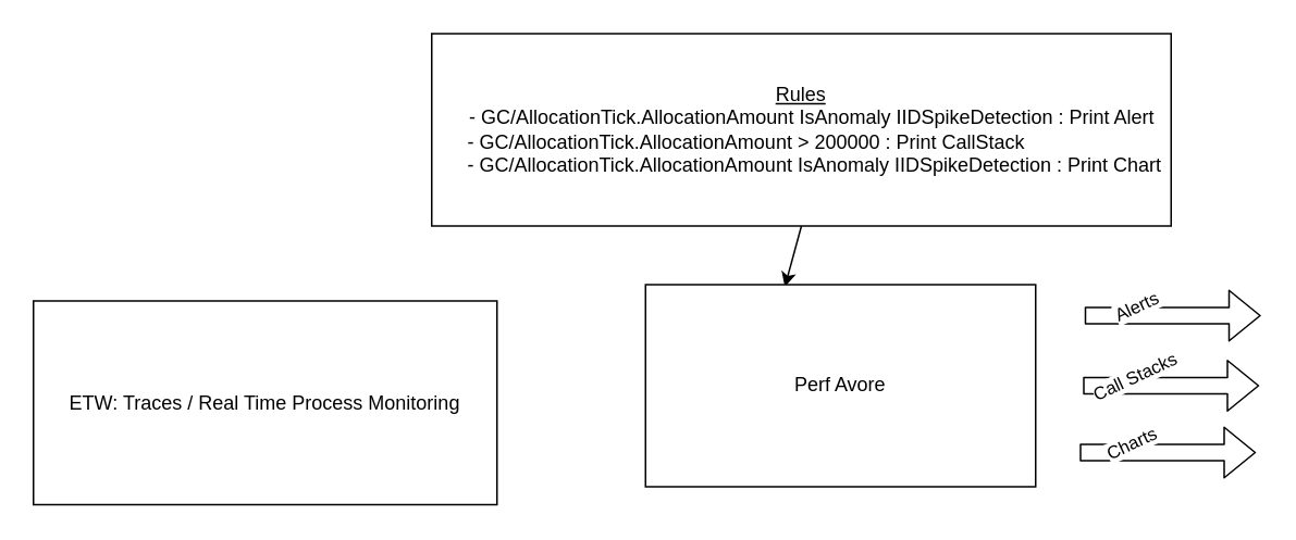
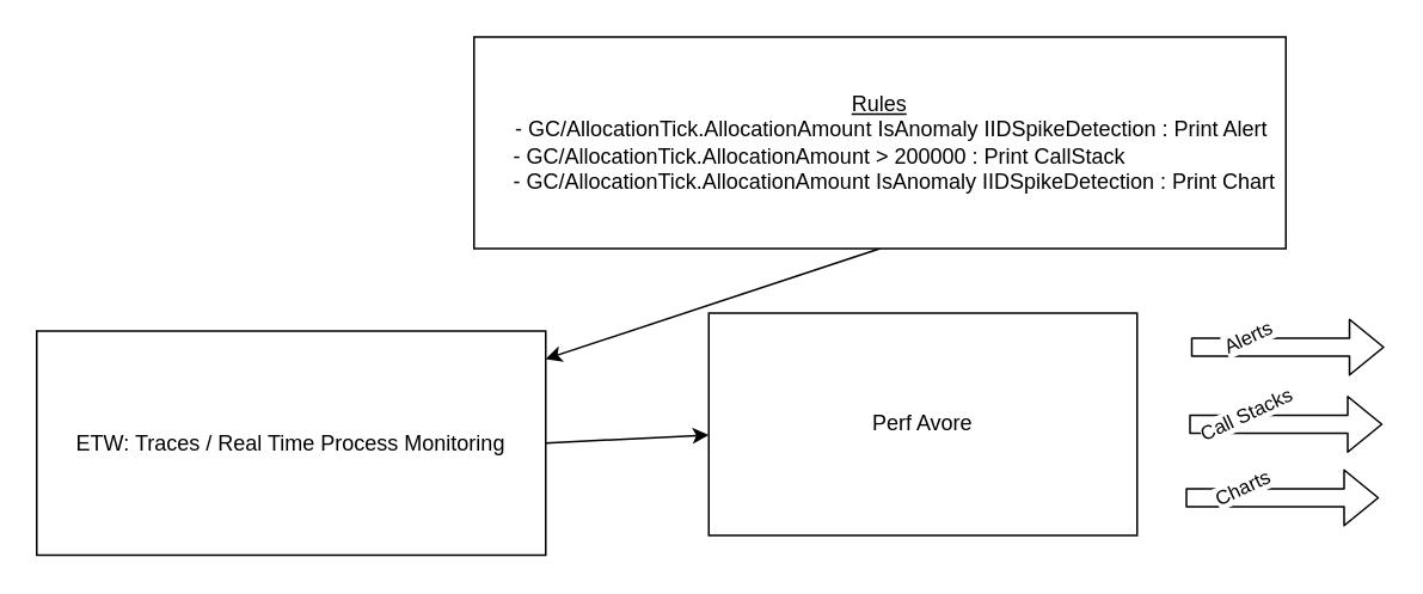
- <mxCell id="2" style="edgeStyle=none;html=1;exitX=0.5;exitY=1;exitDx=0;exitDy=0;entryX=0.357;entryY=0.011;entryDx=0;entryDy=0;entryPerimeter=0;" parent="1" source="3" target="8" edge="1"><mxGeometry relative="1" as="geometry" /></mxCell>
+ <mxCell id="2" style="edgeStyle=none;html=1;exitX=0.5;exitY=1;exitDx=0;exitDy=0;" parent="1" source="3" target="5" edge="1"><mxGeometry relative="1" as="geometry" /></mxCell>
+ <mxCell id="4" style="edgeStyle=none;html=1;exitX=1;exitY=0.5;exitDx=0;exitDy=0;" parent="1" source="5" target="8" edge="1"><mxGeometry relative="1" as="geometry" /></mxCell>
